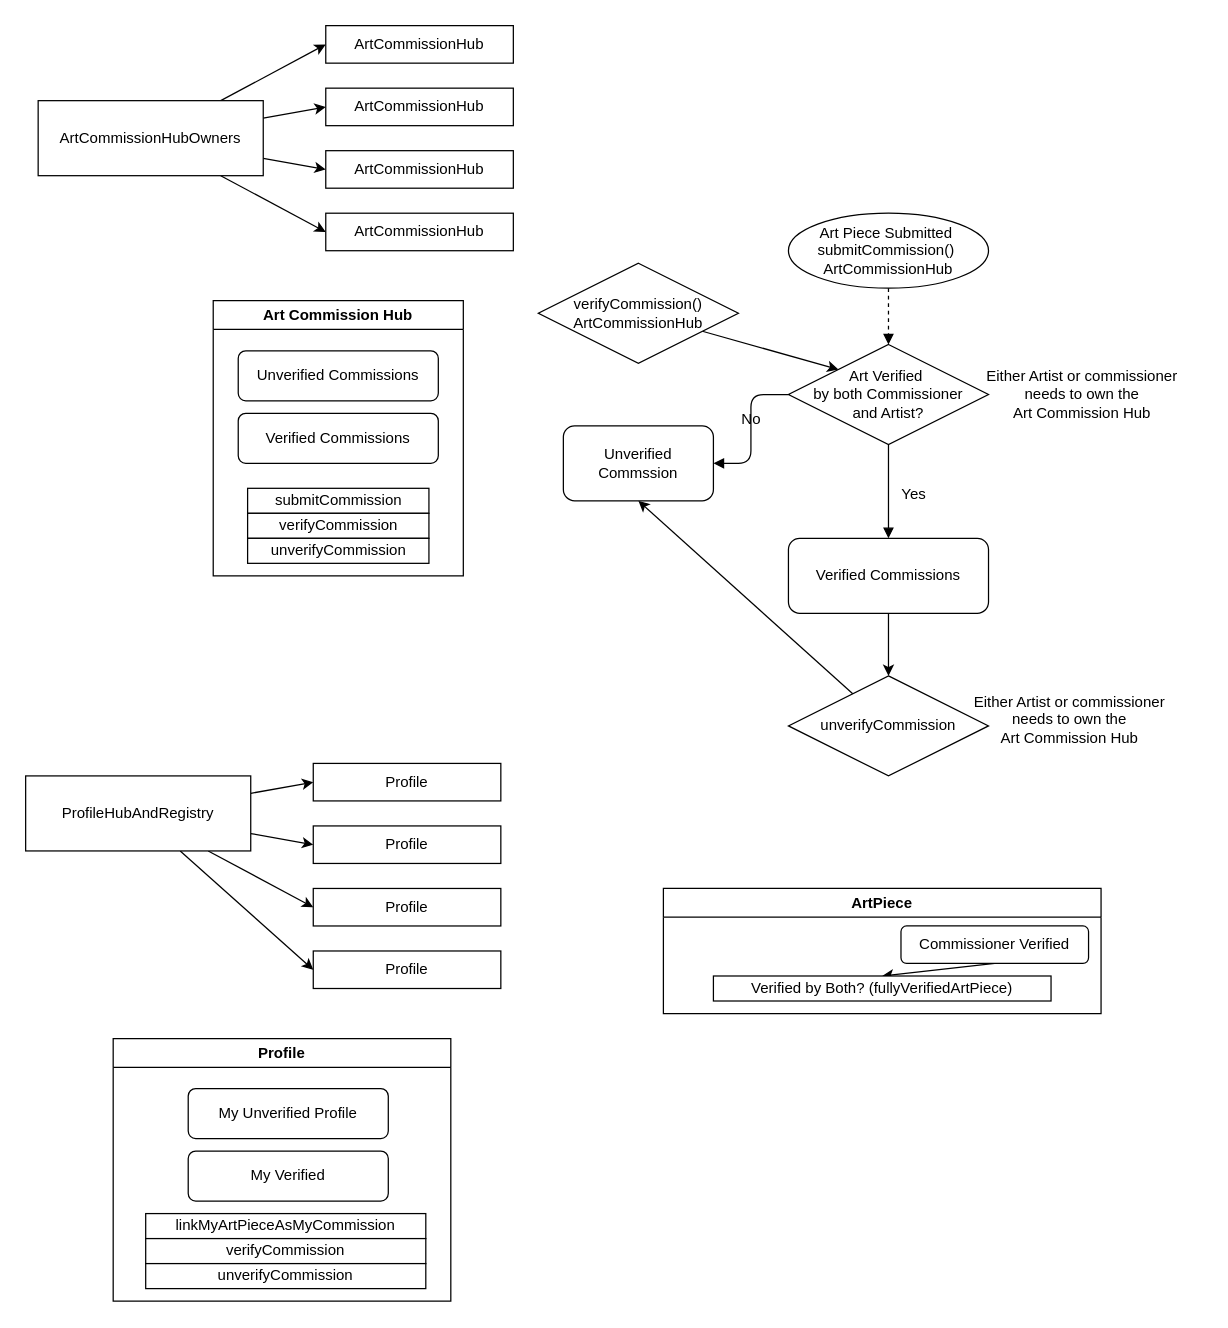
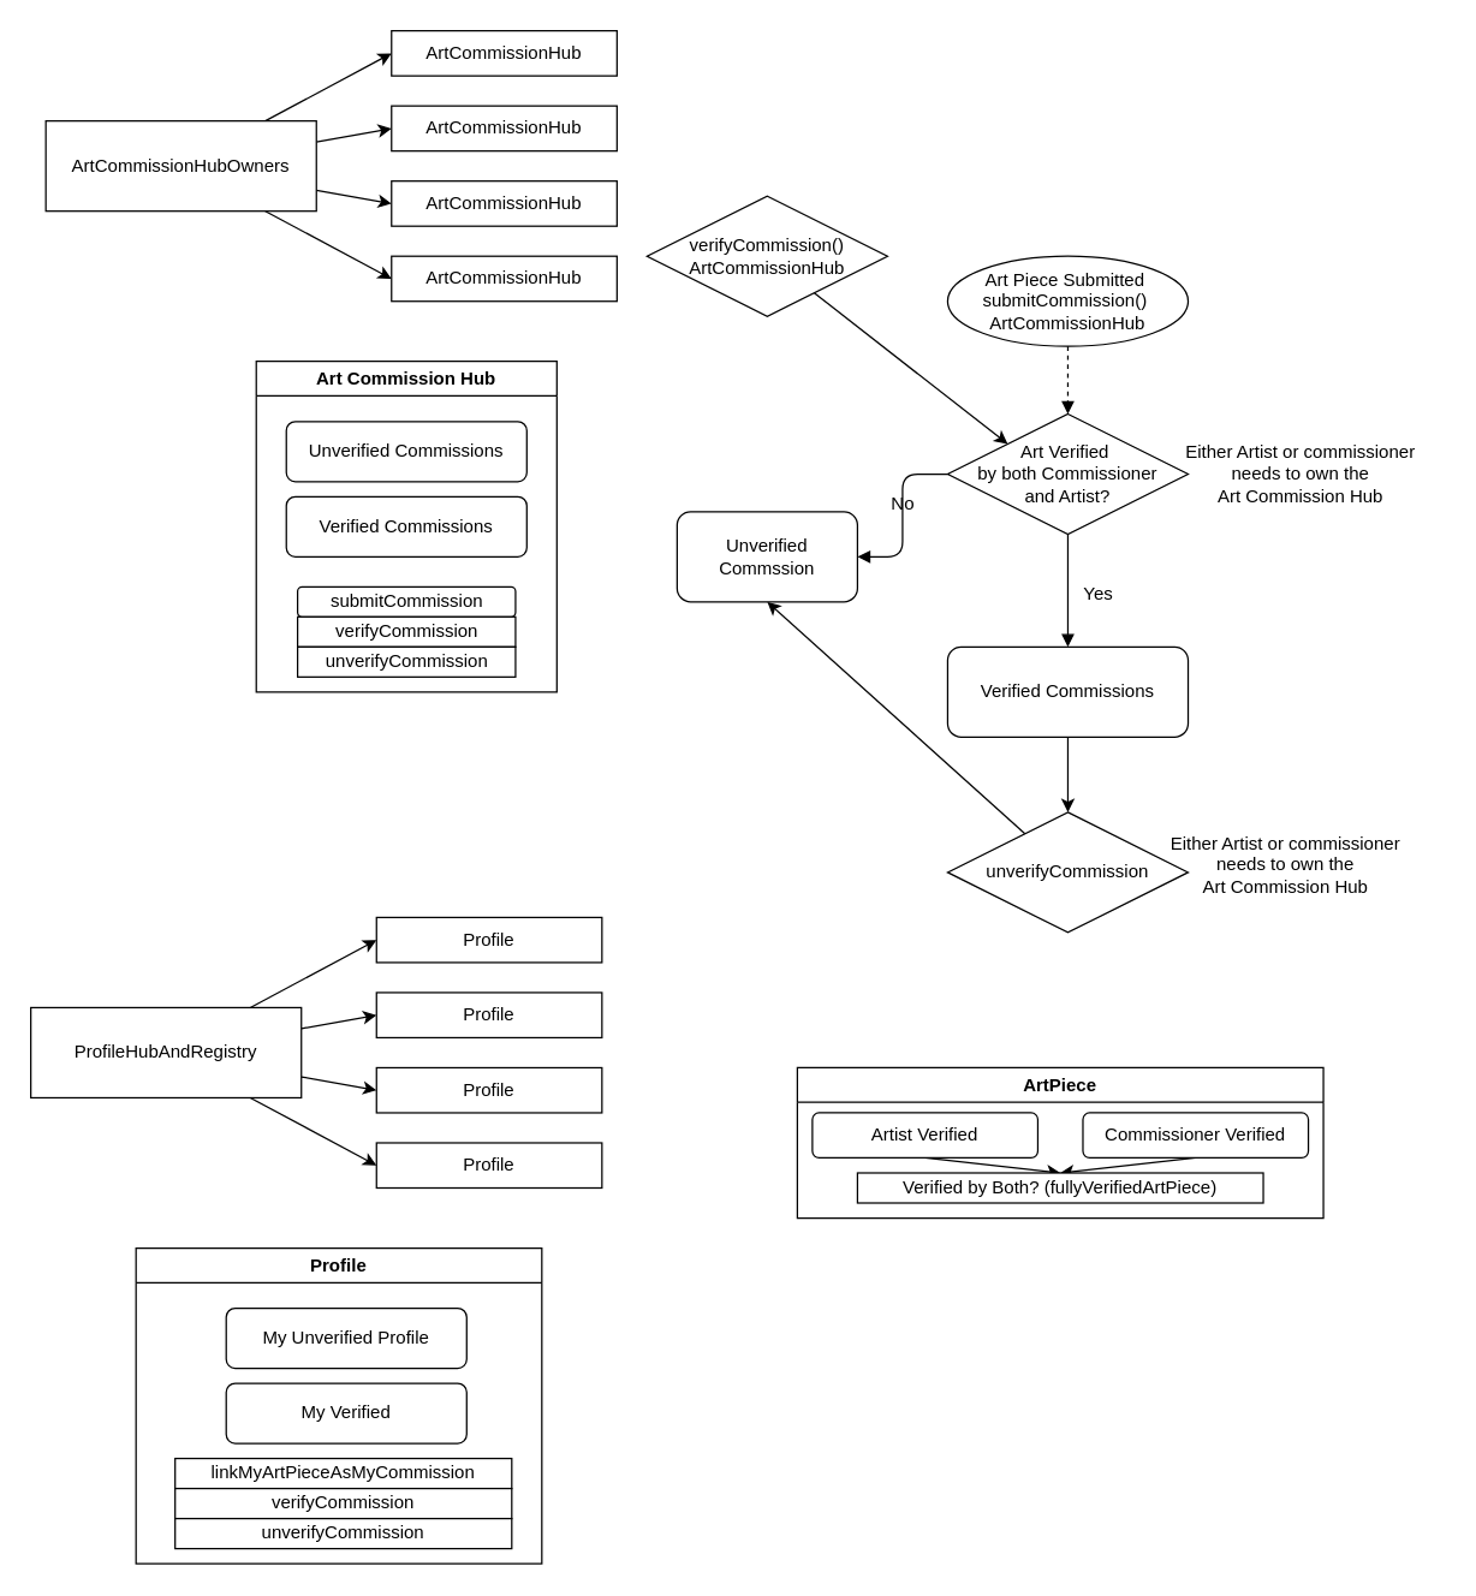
- <mxCell id="31" value="&lt;div&gt;verifyCommission()&lt;/div&gt;&lt;div&gt;ArtCommissionHub&lt;/div&gt;" style="rhombus;whiteSpace=wrap;html=1;" parent="1" vertex="1"><mxGeometry x="430" y="210" width="160" height="80" as="geometry" /></mxCell>
+ <mxCell id="31" value="&lt;div&gt;verifyCommission()&lt;/div&gt;&lt;div&gt;ArtCommissionHub&lt;/div&gt;" style="rhombus;whiteSpace=wrap;html=1;" parent="1" vertex="1"><mxGeometry x="430" y="130" width="160" height="80" as="geometry" /></mxCell>
- <mxCell id="23" value="submitCommission" style="rounded=0;whiteSpace=wrap;html=1;" parent="22" vertex="1"><mxGeometry x="27.5" y="150" width="145" height="20" as="geometry" /></mxCell>
+ <mxCell id="23" value="submitCommission" style="whiteSpace=wrap;html=1;rounded=1;" parent="22" vertex="1"><mxGeometry x="27.5" y="150" width="145" height="20" as="geometry" /></mxCell>
- <mxCell id="37" value="ProfileHubAndRegistry" style="rounded=0;whiteSpace=wrap;html=1;" parent="1" vertex="1"><mxGeometry x="20" y="620" width="180" height="60" as="geometry" /></mxCell>
+ <mxCell id="37" value="ProfileHubAndRegistry" style="rounded=0;whiteSpace=wrap;html=1;" parent="1" vertex="1"><mxGeometry x="20" y="670" width="180" height="60" as="geometry" /></mxCell>
+ <mxCell id="50" value="Artist Verified" style="rounded=1;whiteSpace=wrap;html=1;" parent="48" vertex="1"><mxGeometry x="10" y="30" width="150" height="30" as="geometry" /></mxCell>
+ <mxCell id="49" style="edgeStyle=none;html=1;exitX=0.5;exitY=1;exitDx=0;exitDy=0;entryX=0.5;entryY=0;entryDx=0;entryDy=0;" parent="48" source="50" target="53" edge="1"><mxGeometry relative="1" as="geometry" /></mxCell>
